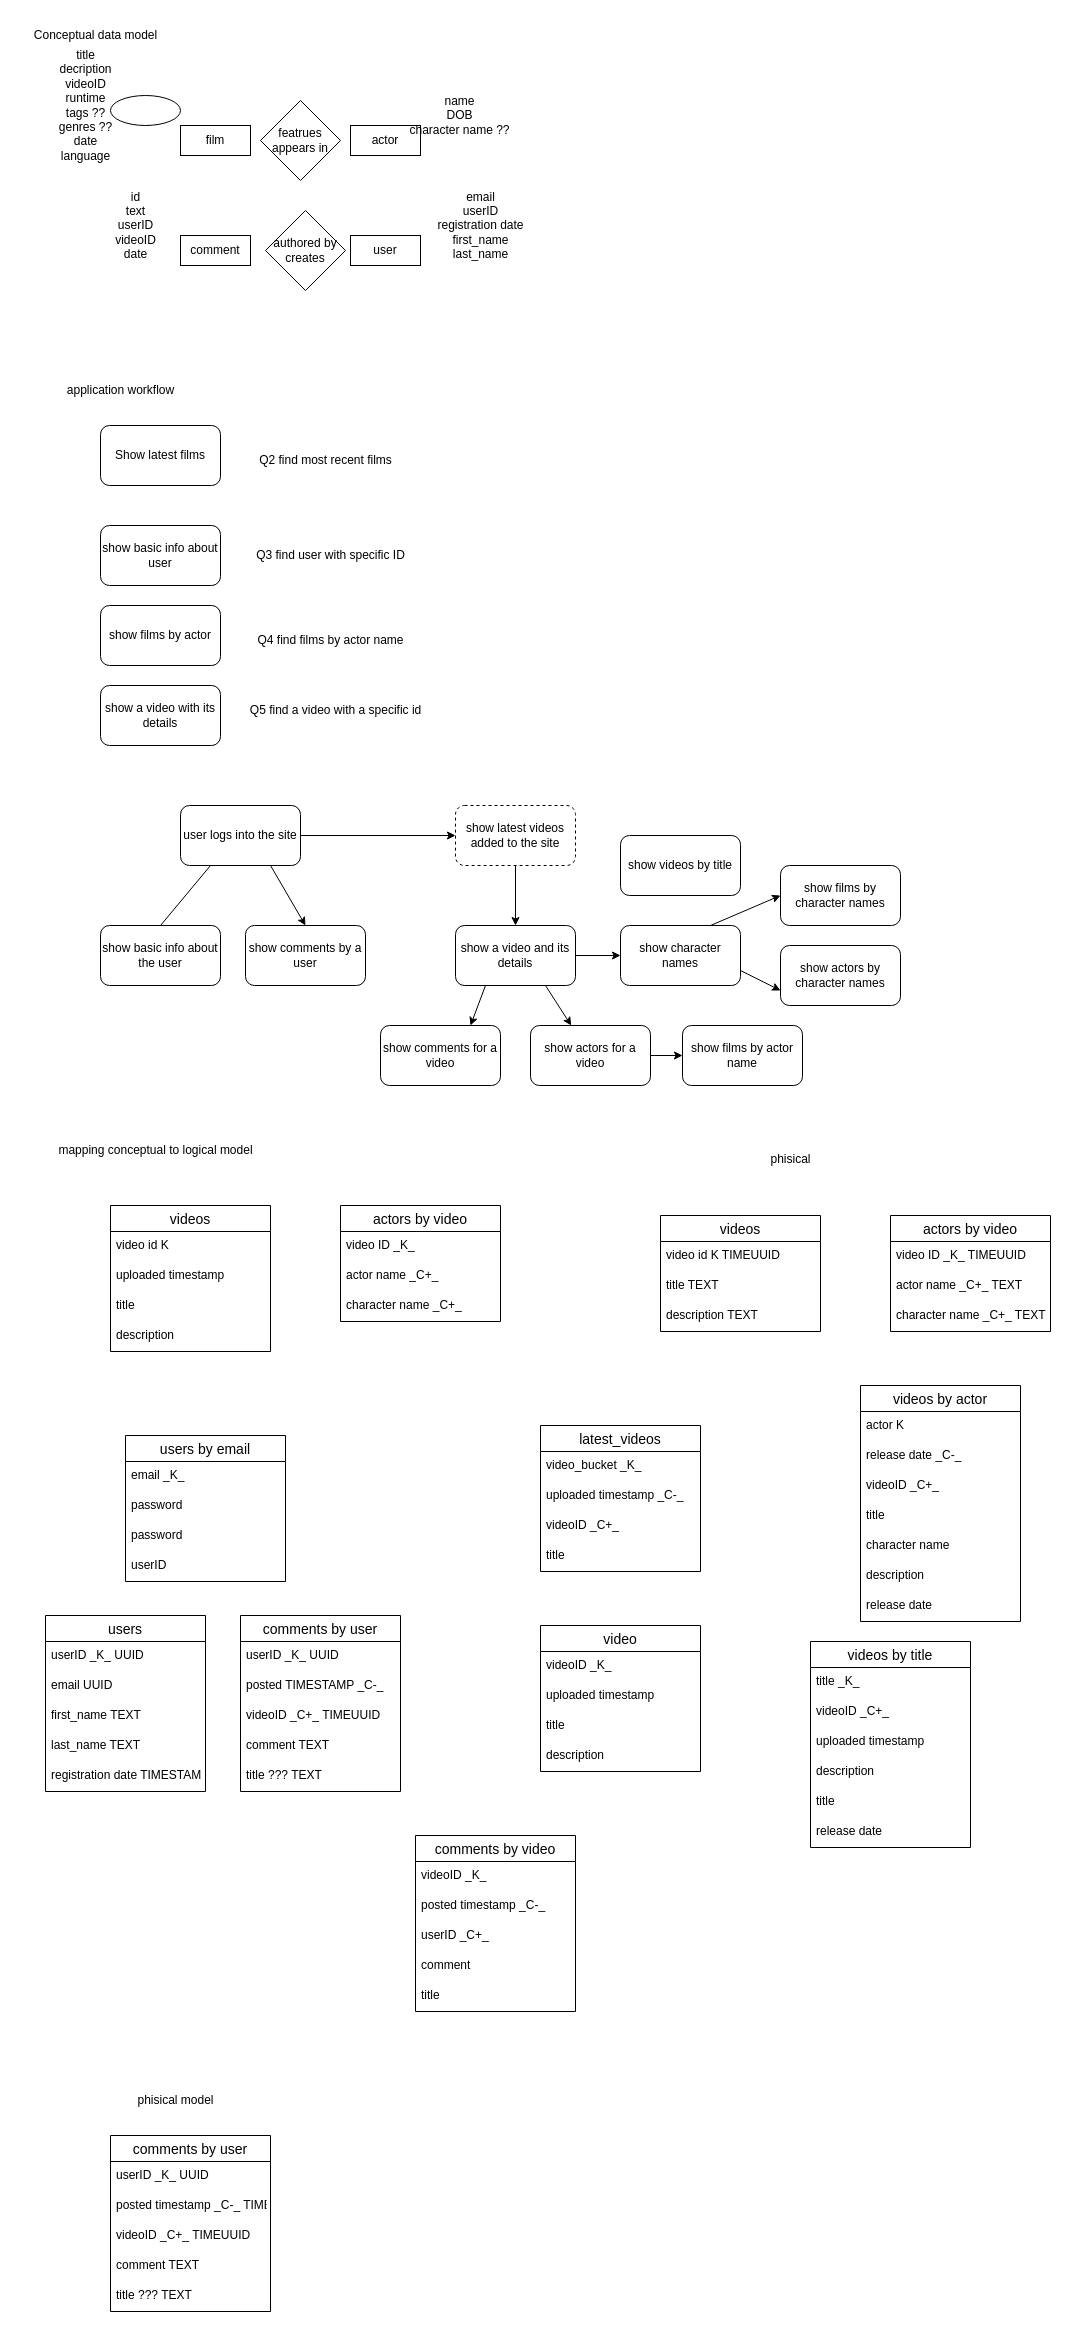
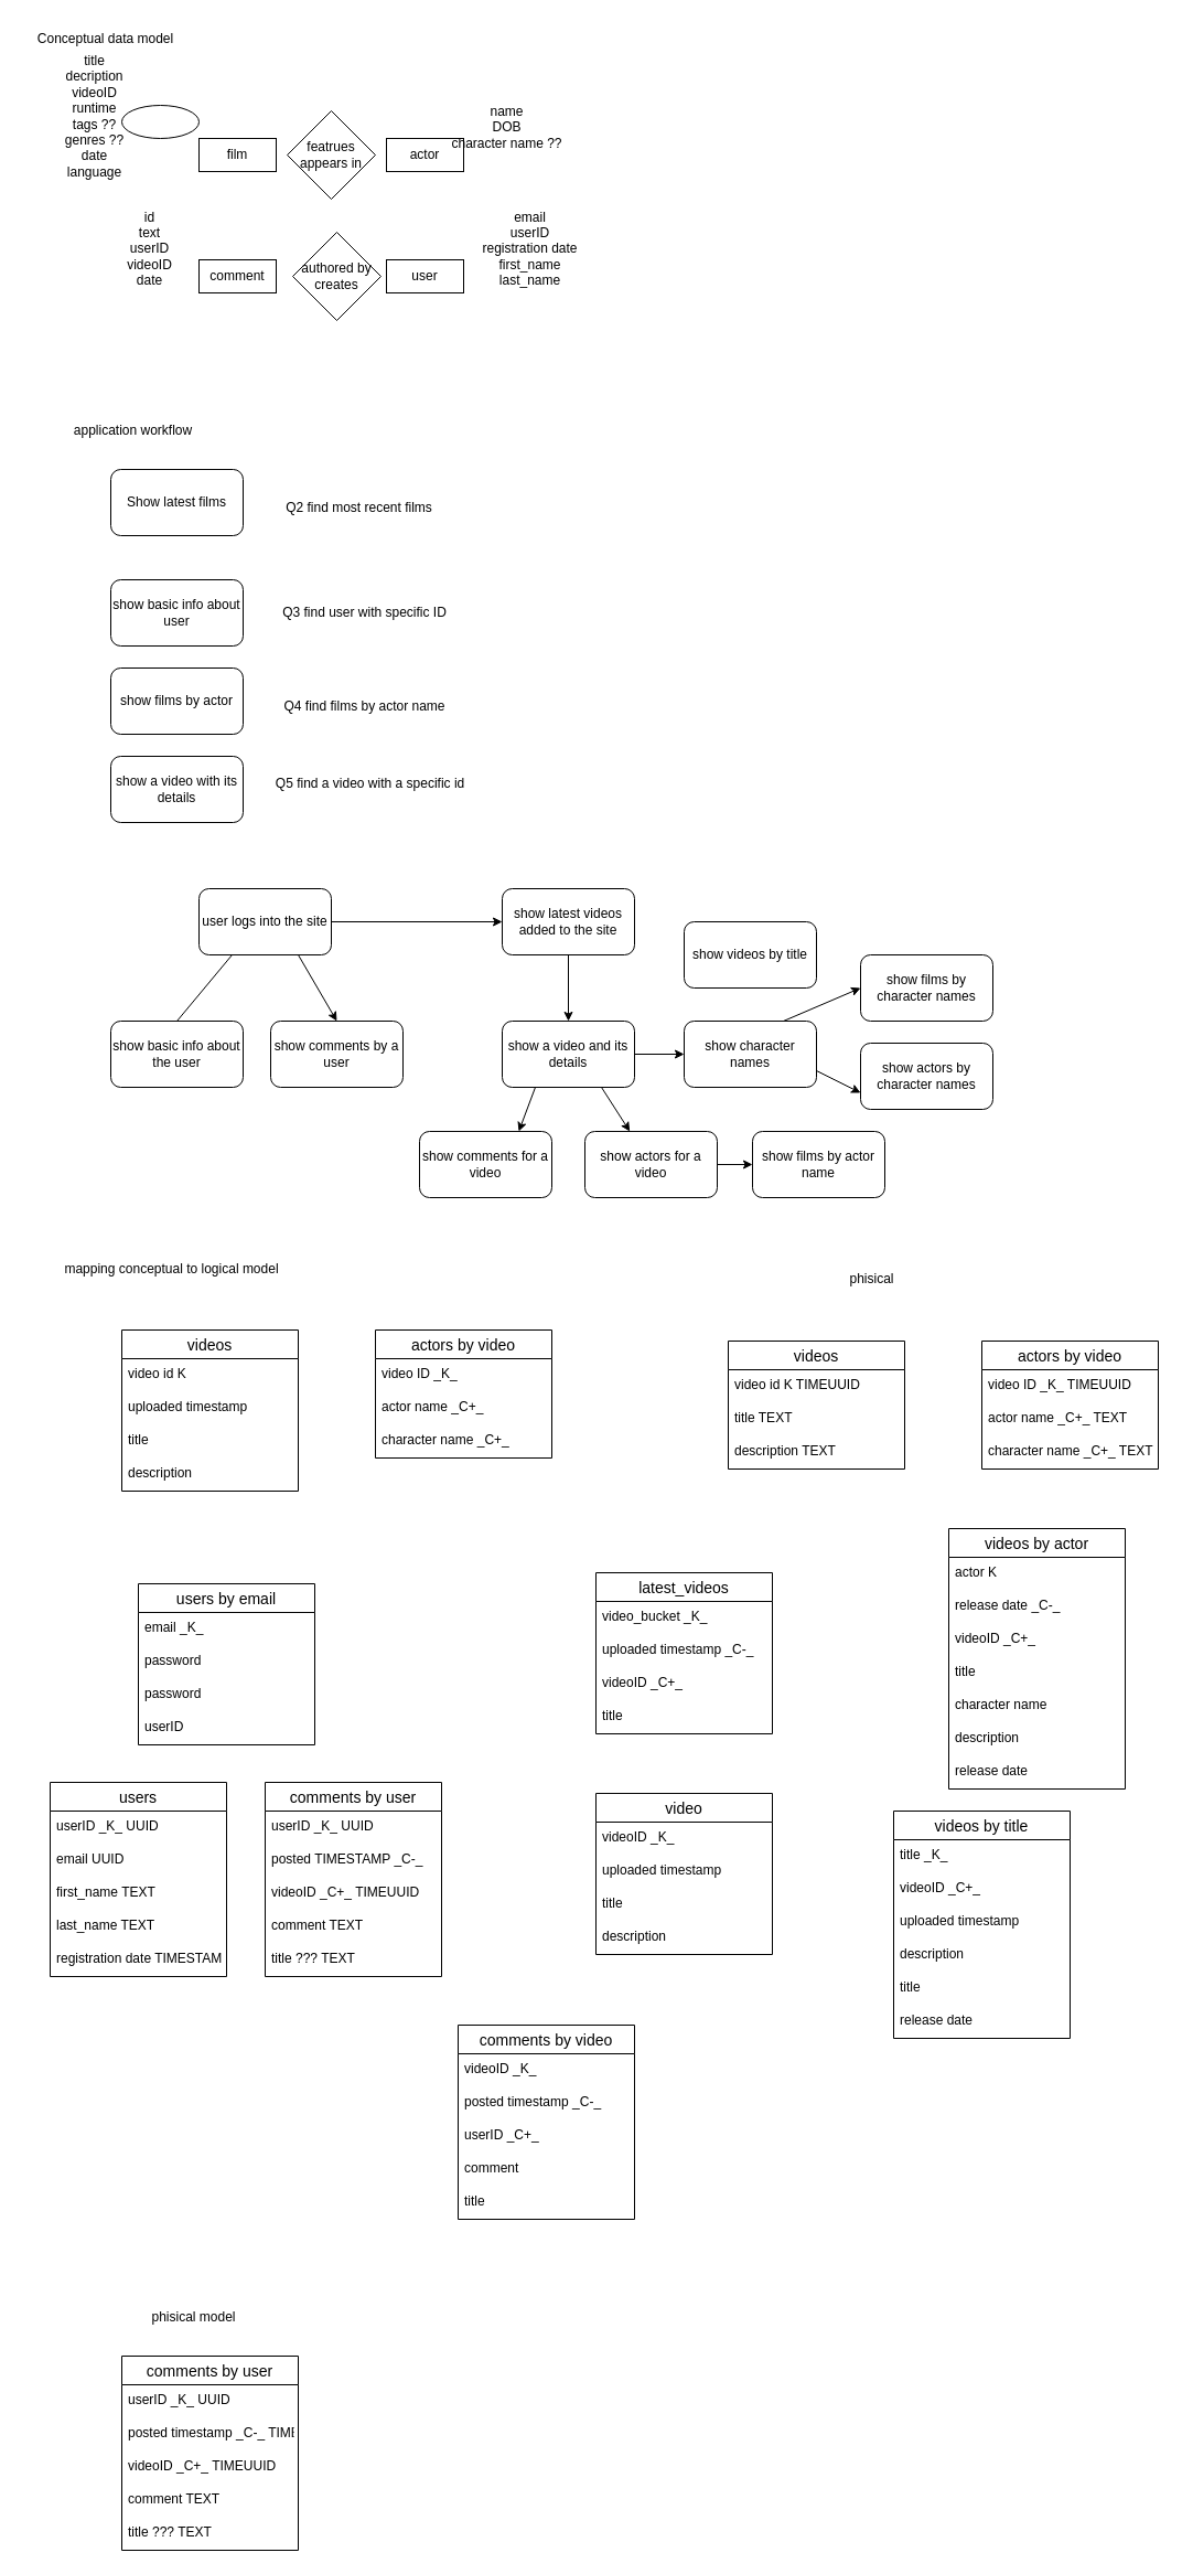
- <mxCell id="23" value="show latest videos added to the site" style="rounded=1;whiteSpace=wrap;html=1;dashed=1;" vertex="1" parent="1"><mxGeometry x="455" y="805" width="120" height="60" as="geometry" /></mxCell>
+ <mxCell id="23" value="show latest videos added to the site" style="rounded=1;whiteSpace=wrap;html=1;" vertex="1" parent="1"><mxGeometry x="455" y="805" width="120" height="60" as="geometry" /></mxCell>
